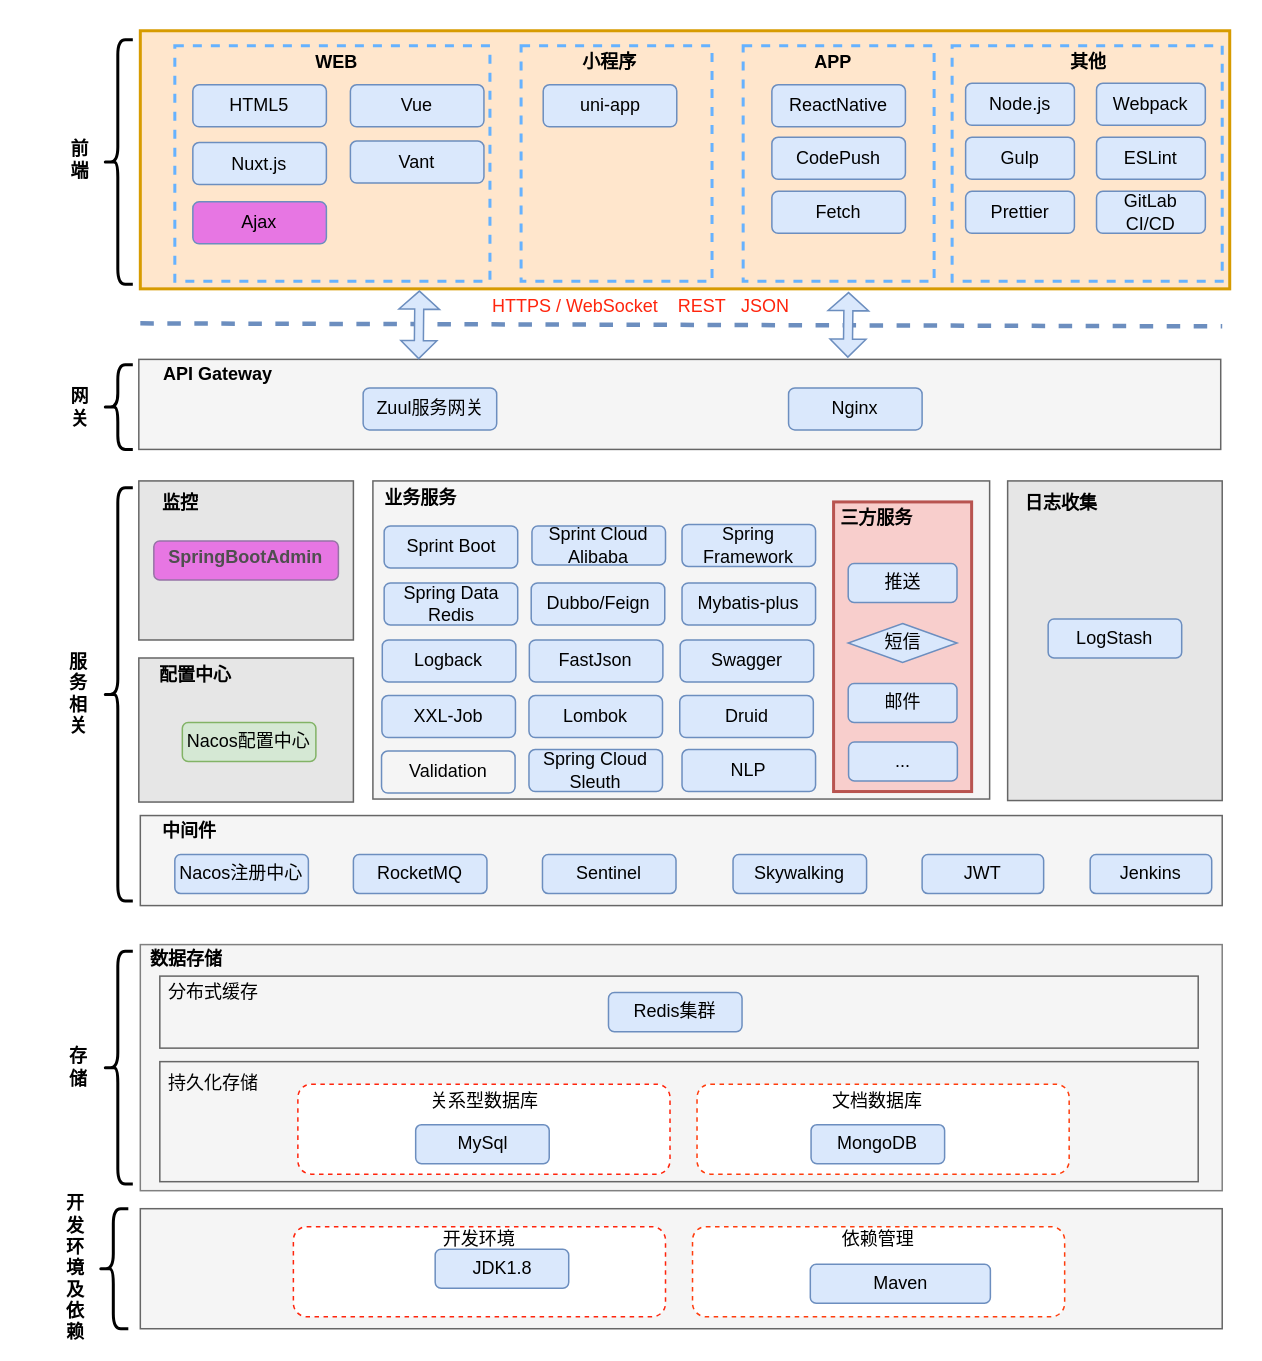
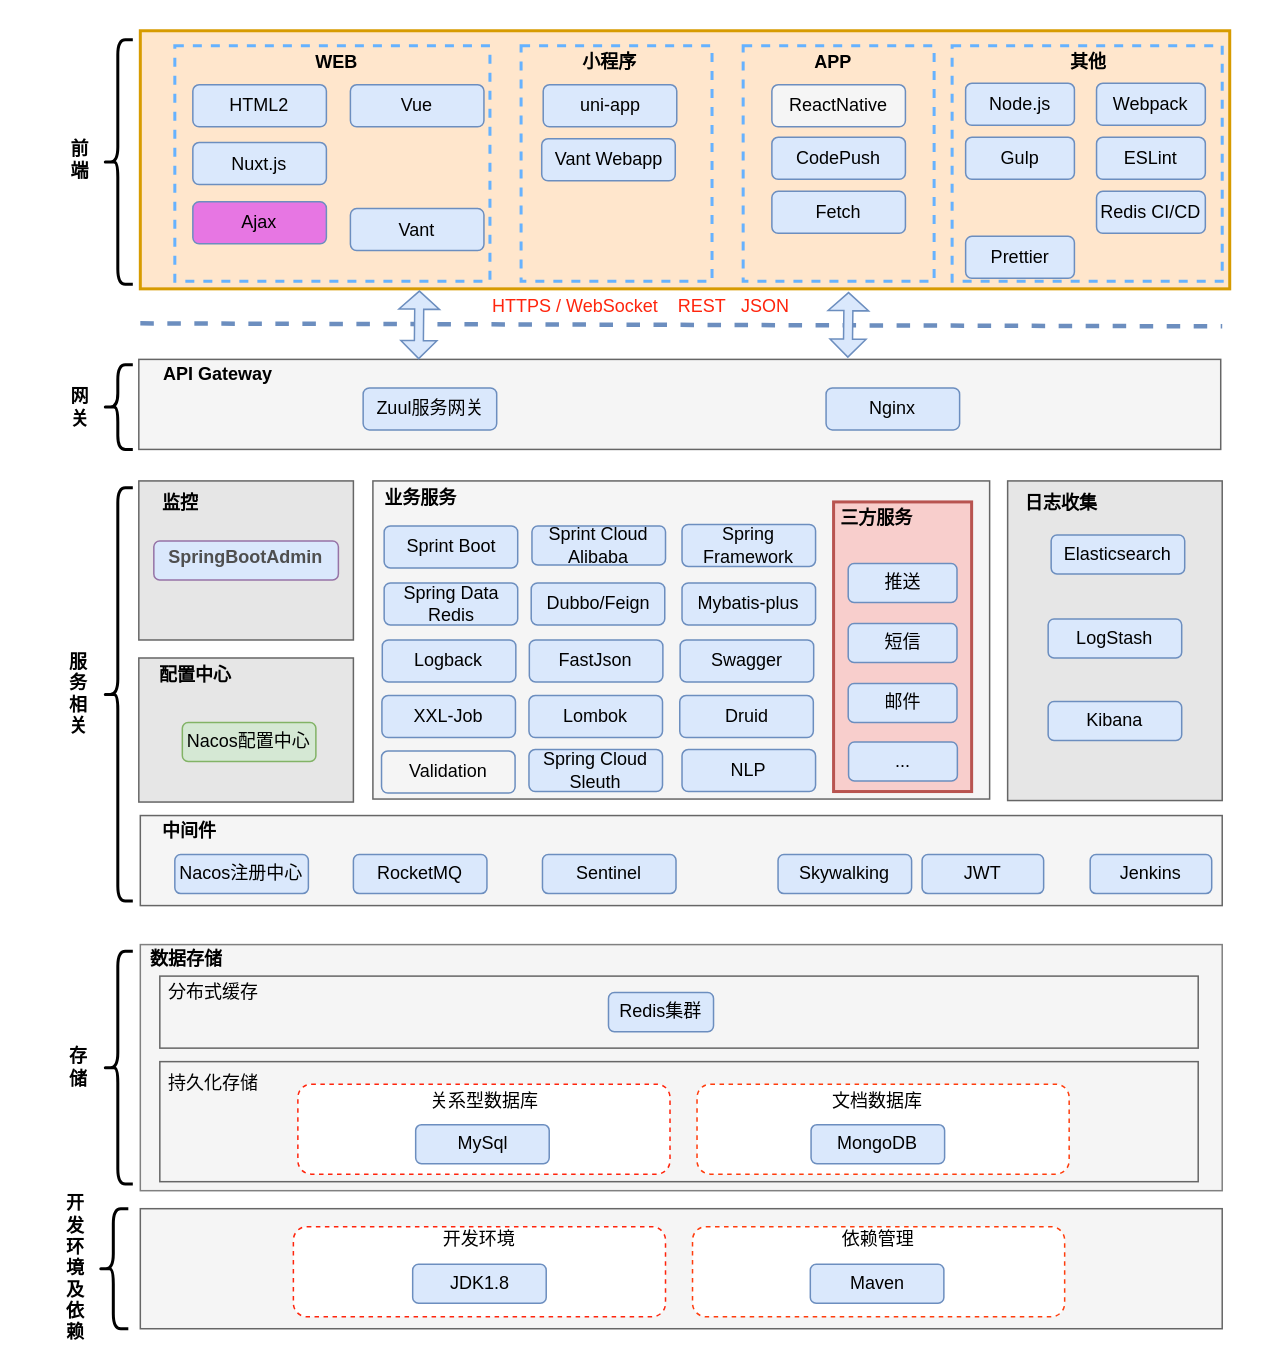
- <mxCell id="71" value="HTML5" style="rounded=1;whiteSpace=wrap;html=1;strokeColor=#6c8ebf;fillColor=#dae8fc;fontFamily=Helvetica;" parent="1" vertex="1"><mxGeometry x="128" y="56" width="89" height="28" as="geometry" /></mxCell>
+ <mxCell id="71" value="HTML2" style="rounded=1;whiteSpace=wrap;html=1;strokeColor=#6c8ebf;fillColor=#dae8fc;fontFamily=Helvetica;" parent="1" vertex="1"><mxGeometry x="128" y="56" width="89" height="28" as="geometry" /></mxCell>
- <mxCell id="95" value="ReactNative" style="rounded=1;whiteSpace=wrap;html=1;strokeColor=#6c8ebf;fillColor=#dae8fc;fontFamily=Helvetica;" parent="1" vertex="1"><mxGeometry x="513.88" y="56" width="89" height="28" as="geometry" /></mxCell>
+ <mxCell id="95" value="ReactNative" style="rounded=1;whiteSpace=wrap;html=1;strokeColor=#6c8ebf;fillColor=#f5f5f5;fontFamily=Helvetica;" parent="1" vertex="1"><mxGeometry x="513.88" y="56" width="89" height="28" as="geometry" /></mxCell>
+ <mxCell id="76" value="Vant Webapp" style="rounded=1;whiteSpace=wrap;html=1;strokeColor=#6c8ebf;fillColor=#dae8fc;fontFamily=Helvetica;" parent="1" vertex="1"><mxGeometry x="360.5" y="92" width="89" height="28" as="geometry" /></mxCell>
- <mxCell id="74" value="Vant" style="rounded=1;whiteSpace=wrap;html=1;strokeColor=#6c8ebf;fillColor=#dae8fc;fontFamily=Helvetica;" parent="1" vertex="1"><mxGeometry x="233" y="93.5" width="89" height="28" as="geometry" /></mxCell>
+ <mxCell id="74" value="Vant" style="rounded=1;whiteSpace=wrap;html=1;strokeColor=#6c8ebf;fillColor=#dae8fc;fontFamily=Helvetica;" parent="1" vertex="1"><mxGeometry x="233" y="138.5" width="89" height="28" as="geometry" /></mxCell>
- <mxCell id="101" value="Prettier" style="rounded=1;whiteSpace=wrap;html=1;strokeColor=#6c8ebf;fillColor=#dae8fc;fontFamily=Helvetica;" parent="1" vertex="1"><mxGeometry x="643" y="127" width="72.5" height="28" as="geometry" /></mxCell>
+ <mxCell id="101" value="Prettier" style="rounded=1;whiteSpace=wrap;html=1;strokeColor=#6c8ebf;fillColor=#dae8fc;fontFamily=Helvetica;" parent="1" vertex="1"><mxGeometry x="643" y="157" width="72.5" height="28" as="geometry" /></mxCell>
- <mxCell id="102" value="GitLab CI/CD" style="rounded=1;whiteSpace=wrap;html=1;strokeColor=#6c8ebf;fillColor=#dae8fc;fontFamily=Helvetica;" parent="1" vertex="1"><mxGeometry x="730.25" y="127" width="72.5" height="28" as="geometry" /></mxCell>
+ <mxCell id="102" value="Redis CI/CD" style="rounded=1;whiteSpace=wrap;html=1;strokeColor=#6c8ebf;fillColor=#dae8fc;fontFamily=Helvetica;" parent="1" vertex="1"><mxGeometry x="730.25" y="127" width="72.5" height="28" as="geometry" /></mxCell>
- <mxCell id="63" value="Nginx" style="rounded=1;whiteSpace=wrap;html=1;strokeColor=#6c8ebf;fillColor=#dae8fc;fontFamily=Helvetica;" parent="1" vertex="1"><mxGeometry x="525" y="258" width="89" height="28" as="geometry" /></mxCell>
+ <mxCell id="63" value="Nginx" style="rounded=1;whiteSpace=wrap;html=1;strokeColor=#6c8ebf;fillColor=#dae8fc;fontFamily=Helvetica;" parent="1" vertex="1"><mxGeometry x="550" y="258" width="89" height="28" as="geometry" /></mxCell>
+ <mxCell id="32" value="Elasticsearch" style="rounded=1;whiteSpace=wrap;html=1;strokeColor=#6c8ebf;fillColor=#dae8fc;fontFamily=Helvetica;" parent="1" vertex="1"><mxGeometry x="700" y="356" width="89" height="26" as="geometry" /></mxCell>
- <mxCell id="29" value="&lt;h2 style=&quot;box-sizing: border-box; outline: 0px; margin: 8px 0px 16px; padding: 0px; color: rgb(79, 79, 79); line-height: 30px; overflow-wrap: break-word;&quot;&gt;&lt;font style=&quot;font-size: 12px&quot;&gt;SpringBootAdmin&lt;/font&gt;&lt;/h2&gt;" style="rounded=1;whiteSpace=wrap;html=1;strokeColor=#9673a6;fillColor=#E776E3;fontFamily=Helvetica;" parent="1" vertex="1"><mxGeometry x="102" y="360" width="123" height="26" as="geometry" /></mxCell>
+ <mxCell id="29" value="&lt;h2 style=&quot;box-sizing: border-box; outline: 0px; margin: 8px 0px 16px; padding: 0px; color: rgb(79, 79, 79); line-height: 30px; overflow-wrap: break-word;&quot;&gt;&lt;font style=&quot;font-size: 12px&quot;&gt;SpringBootAdmin&lt;/font&gt;&lt;/h2&gt;" style="rounded=1;whiteSpace=wrap;html=1;strokeColor=#9673a6;fillColor=#dae8fc;fontFamily=Helvetica;" parent="1" vertex="1"><mxGeometry x="102" y="360" width="123" height="26" as="geometry" /></mxCell>
- <mxCell id="55" value="短信" style="rhombus;whiteSpace=wrap;html=1;strokeColor=#6c8ebf;fillColor=#dae8fc;fontFamily=Helvetica;" parent="1" vertex="1"><mxGeometry x="564.75" y="415" width="72.5" height="26" as="geometry" /></mxCell>
+ <mxCell id="55" value="短信" style="rounded=1;whiteSpace=wrap;html=1;strokeColor=#6c8ebf;fillColor=#dae8fc;fontFamily=Helvetica;" parent="1" vertex="1"><mxGeometry x="564.75" y="415" width="72.5" height="26" as="geometry" /></mxCell>
+ <mxCell id="34" value="Kibana" style="rounded=1;whiteSpace=wrap;html=1;strokeColor=#6c8ebf;fillColor=#dae8fc;fontFamily=Helvetica;" parent="1" vertex="1"><mxGeometry x="698" y="467" width="89" height="26" as="geometry" /></mxCell>
- <mxCell id="25" value="&lt;p class=&quot;MsoNormal&quot;&gt;Skywalking&lt;br&gt;&lt;/p&gt;" style="rounded=1;whiteSpace=wrap;html=1;strokeColor=#6c8ebf;fillColor=#dae8fc;fontFamily=Helvetica;verticalAlign=middle;fontSize=12;" parent="1" vertex="1"><mxGeometry x="488" y="569" width="89" height="26" as="geometry" /></mxCell>
+ <mxCell id="25" value="&lt;p class=&quot;MsoNormal&quot;&gt;Skywalking&lt;br&gt;&lt;/p&gt;" style="rounded=1;whiteSpace=wrap;html=1;strokeColor=#6c8ebf;fillColor=#dae8fc;fontFamily=Helvetica;verticalAlign=middle;fontSize=12;" parent="1" vertex="1"><mxGeometry x="518" y="569" width="89" height="26" as="geometry" /></mxCell>
- <mxCell id="16" value="Redis集群" style="rounded=1;whiteSpace=wrap;html=1;strokeColor=#6c8ebf;fillColor=#dae8fc;fontFamily=Helvetica;" parent="1" vertex="1"><mxGeometry x="405" y="661" width="89" height="26" as="geometry" /></mxCell>
+ <mxCell id="16" value="Redis集群" style="rounded=1;whiteSpace=wrap;html=1;strokeColor=#6c8ebf;fillColor=#dae8fc;fontFamily=Helvetica;" parent="1" vertex="1"><mxGeometry x="405" y="661" width="70" height="26" as="geometry" /></mxCell>
- <mxCell id="89" value="JDK1.8" style="rounded=1;whiteSpace=wrap;html=1;strokeColor=#6c8ebf;fillColor=#dae8fc;fontFamily=Helvetica;" parent="1" vertex="1"><mxGeometry x="289.5" y="832" width="89" height="26" as="geometry" /></mxCell>
+ <mxCell id="89" value="JDK1.8" style="rounded=1;whiteSpace=wrap;html=1;strokeColor=#6c8ebf;fillColor=#dae8fc;fontFamily=Helvetica;" parent="1" vertex="1"><mxGeometry x="274.5" y="842" width="89" height="26" as="geometry" /></mxCell>
- <mxCell id="90" value="Maven" style="rounded=1;whiteSpace=wrap;html=1;strokeColor=#6c8ebf;fillColor=#dae8fc;fontFamily=Helvetica;" parent="1" vertex="1"><mxGeometry x="539.5" y="842" width="120" height="26" as="geometry" /></mxCell>
+ <mxCell id="90" value="Maven" style="rounded=1;whiteSpace=wrap;html=1;strokeColor=#6c8ebf;fillColor=#dae8fc;fontFamily=Helvetica;" parent="1" vertex="1"><mxGeometry x="539.5" y="842" width="89" height="26" as="geometry" /></mxCell>
